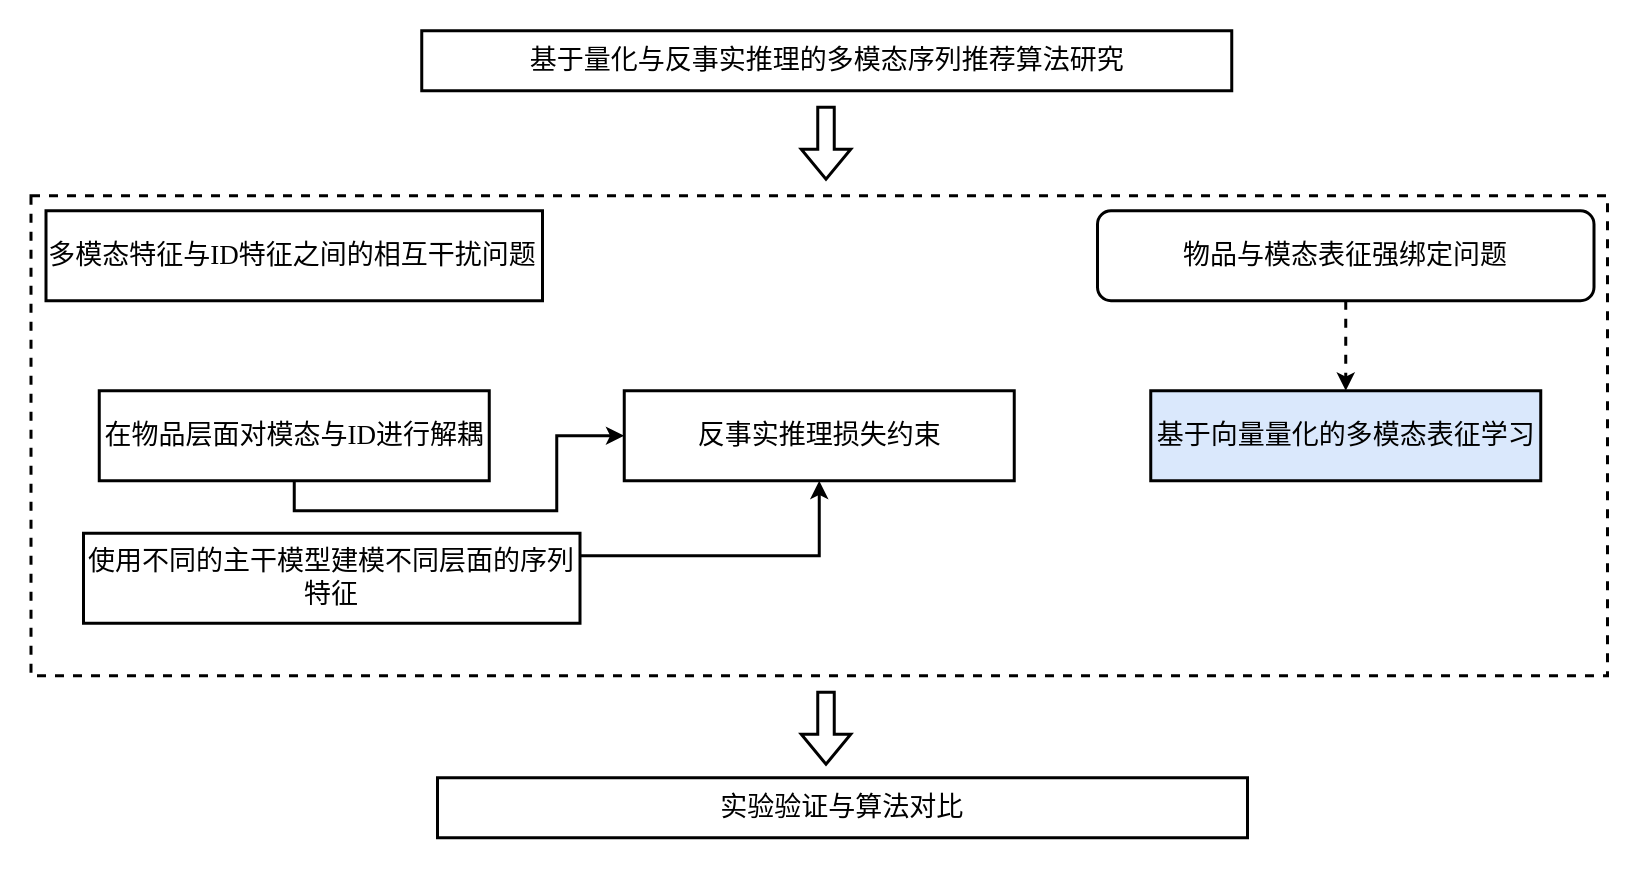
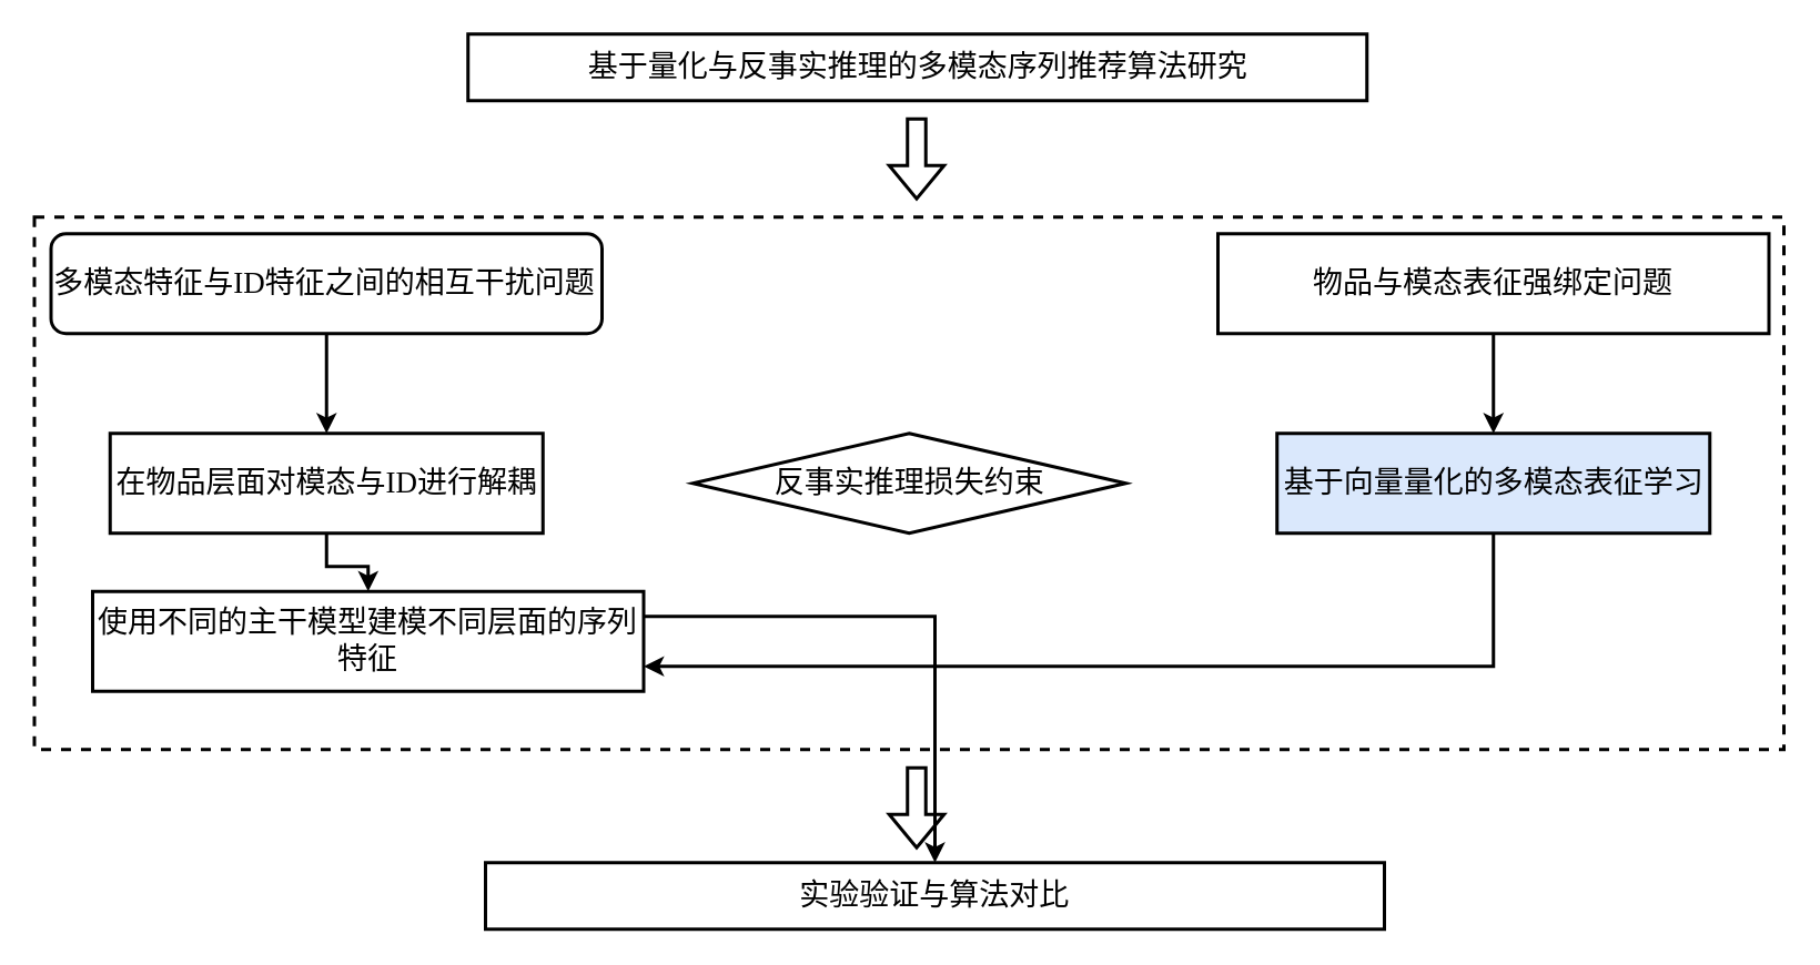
- <mxCell id="5" value="&lt;font style=&quot;&quot; face=&quot;宋体&quot;&gt;&lt;span style=&quot;line-height: 150%;&quot;&gt;&lt;span style=&quot;font-size: 18px;&quot;&gt;多模态特征与ID特征之间的相互干扰问题&lt;/span&gt;&lt;/span&gt;&lt;/font&gt;" style="rounded=0;whiteSpace=wrap;html=1;strokeWidth=2;align=left;" parent="1" vertex="1"><mxGeometry x="30" y="140" width="331" height="60" as="geometry" /></mxCell>
+ <mxCell id="5" value="&lt;font style=&quot;&quot; face=&quot;宋体&quot;&gt;&lt;span style=&quot;line-height: 150%;&quot;&gt;&lt;span style=&quot;font-size: 18px;&quot;&gt;多模态特征与ID特征之间的相互干扰问题&lt;/span&gt;&lt;/span&gt;&lt;/font&gt;" style="whiteSpace=wrap;html=1;strokeWidth=2;align=left;rounded=1;" parent="1" vertex="1"><mxGeometry x="30" y="140" width="331" height="60" as="geometry" /></mxCell>
- <mxCell id="7" value="&lt;font face=&quot;宋体&quot;&gt;&lt;span style=&quot;font-size: 18px;&quot;&gt;物品与模态表征强绑定问题&lt;/span&gt;&lt;/font&gt;" style="whiteSpace=wrap;html=1;align=center;strokeWidth=2;rounded=1;" parent="1" vertex="1"><mxGeometry x="731" y="140" width="331" height="60" as="geometry" /></mxCell>
+ <mxCell id="7" value="&lt;font face=&quot;宋体&quot;&gt;&lt;span style=&quot;font-size: 18px;&quot;&gt;物品与模态表征强绑定问题&lt;/span&gt;&lt;/font&gt;" style="rounded=0;whiteSpace=wrap;html=1;align=center;strokeWidth=2;" parent="1" vertex="1"><mxGeometry x="731" y="140" width="331" height="60" as="geometry" /></mxCell>
- <mxCell id="6" style="edgeStyle=orthogonalEdgeStyle;rounded=0;orthogonalLoop=1;jettySize=auto;html=1;exitX=0.5;exitY=1;exitDx=0;exitDy=0;entryX=0.5;entryY=0;entryDx=0;entryDy=0;strokeWidth=2;dashed=1;" parent="1" source="7" target="14" edge="1"><mxGeometry relative="1" as="geometry" /></mxCell>
+ <mxCell id="6" style="edgeStyle=orthogonalEdgeStyle;rounded=0;orthogonalLoop=1;jettySize=auto;html=1;exitX=0.5;exitY=1;exitDx=0;exitDy=0;entryX=0.5;entryY=0;entryDx=0;entryDy=0;strokeWidth=2;" parent="1" source="7" target="14" edge="1"><mxGeometry relative="1" as="geometry" /></mxCell>
+ <mxCell id="4" style="edgeStyle=orthogonalEdgeStyle;rounded=0;orthogonalLoop=1;jettySize=auto;html=1;exitX=0.5;exitY=1;exitDx=0;exitDy=0;entryX=0.5;entryY=0;entryDx=0;entryDy=0;strokeWidth=2;" parent="1" source="5" target="9" edge="1"><mxGeometry relative="1" as="geometry" /></mxCell>
- <mxCell id="12" value="&lt;font style=&quot;font-size: 18px;&quot; face=&quot;宋体&quot;&gt;反事实推理损失约束&lt;/font&gt;" style="rounded=0;whiteSpace=wrap;html=1;strokeWidth=2;" parent="1" vertex="1"><mxGeometry x="415.5" y="260" width="260" height="60" as="geometry" /></mxCell>
+ <mxCell id="12" value="&lt;font style=&quot;font-size: 18px;&quot; face=&quot;宋体&quot;&gt;反事实推理损失约束&lt;/font&gt;" style="rhombus;whiteSpace=wrap;html=1;strokeWidth=2;" parent="1" vertex="1"><mxGeometry x="415.5" y="260" width="260" height="60" as="geometry" /></mxCell>
- <mxCell id="8" style="edgeStyle=orthogonalEdgeStyle;rounded=0;orthogonalLoop=1;jettySize=auto;html=1;exitX=0.5;exitY=1;exitDx=0;exitDy=0;strokeWidth=2;" parent="1" source="9" target="12" edge="1"><mxGeometry relative="1" as="geometry" /></mxCell>
+ <mxCell id="8" style="edgeStyle=orthogonalEdgeStyle;rounded=0;orthogonalLoop=1;jettySize=auto;html=1;exitX=0.5;exitY=1;exitDx=0;exitDy=0;entryX=0.5;entryY=0;entryDx=0;entryDy=0;strokeWidth=2;" parent="1" source="9" target="11" edge="1"><mxGeometry relative="1" as="geometry" /></mxCell>
- <mxCell id="10" style="edgeStyle=orthogonalEdgeStyle;rounded=0;orthogonalLoop=1;jettySize=auto;html=1;exitX=1;exitY=0.25;exitDx=0;exitDy=0;strokeWidth=2;" parent="1" source="11" target="12" edge="1"><mxGeometry relative="1" as="geometry" /></mxCell>
+ <mxCell id="10" style="edgeStyle=orthogonalEdgeStyle;rounded=0;orthogonalLoop=1;jettySize=auto;html=1;exitX=1;exitY=0.25;exitDx=0;exitDy=0;strokeWidth=2;" parent="1" source="11" target="15" edge="1"><mxGeometry relative="1" as="geometry" /></mxCell>
+ <mxCell id="13" style="edgeStyle=orthogonalEdgeStyle;rounded=0;orthogonalLoop=1;jettySize=auto;html=1;exitX=0.5;exitY=1;exitDx=0;exitDy=0;entryX=1;entryY=0.75;entryDx=0;entryDy=0;strokeWidth=2;" parent="1" source="14" target="11" edge="1"><mxGeometry relative="1" as="geometry" /></mxCell>
